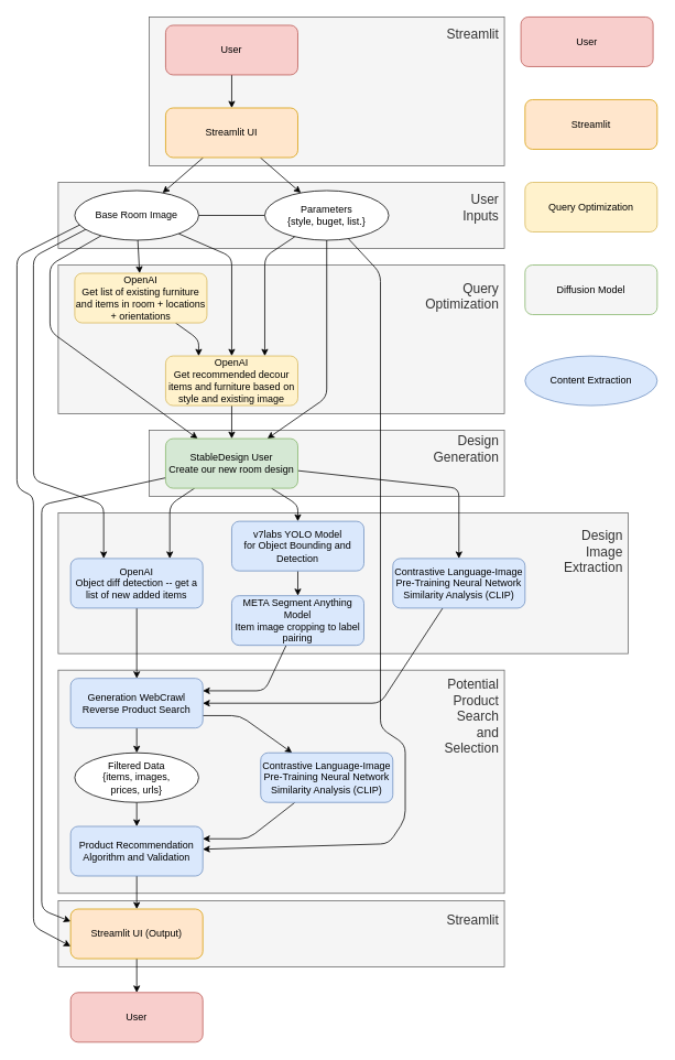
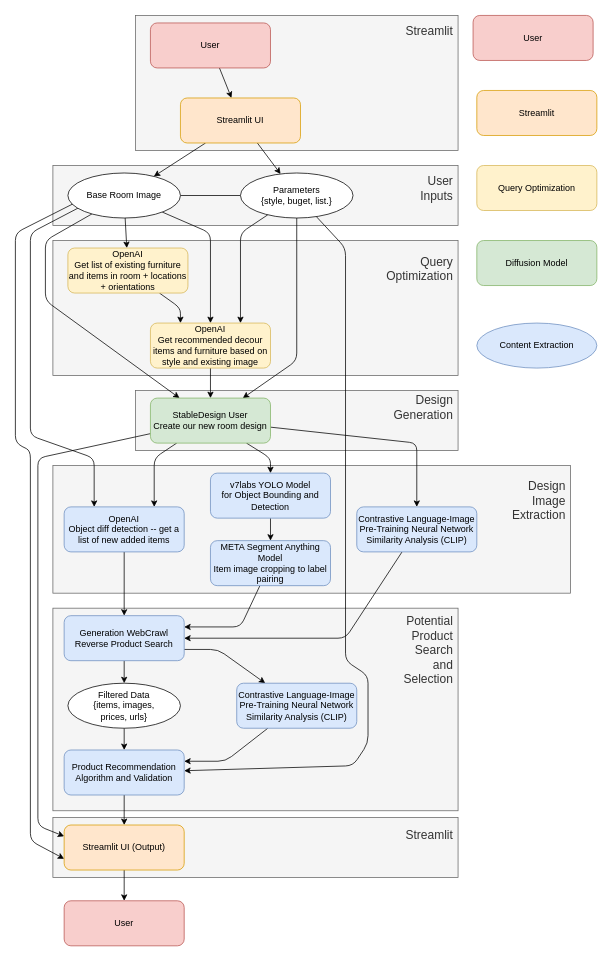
- <mxCell id="18" value="Streamlit UI" style="rounded=1;whiteSpace=wrap;html=1;fillColor=#ffe6cc;strokeColor=#d79b00;" parent="1" vertex="1"><mxGeometry x="200" y="130" width="160" height="60" as="geometry" /></mxCell>
+ <mxCell id="18" value="Streamlit UI" style="rounded=1;whiteSpace=wrap;html=1;fillColor=#ffe6cc;strokeColor=#d79b00;" parent="1" vertex="1"><mxGeometry x="240" y="130" width="160" height="60" as="geometry" /></mxCell>
- <mxCell id="52" value="Diffusion Model" style="rounded=1;whiteSpace=wrap;html=1;fillColor=#f5f5f5;strokeColor=#82b366;" parent="1" vertex="1"><mxGeometry x="635" y="320" width="160" height="60" as="geometry" /></mxCell>
+ <mxCell id="52" value="Diffusion Model" style="rounded=1;whiteSpace=wrap;html=1;fillColor=#d5e8d4;strokeColor=#82b366;" parent="1" vertex="1"><mxGeometry x="635" y="320" width="160" height="60" as="geometry" /></mxCell>
